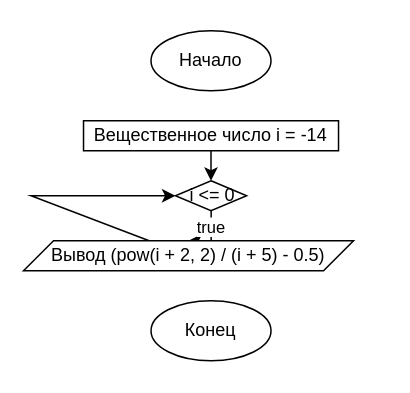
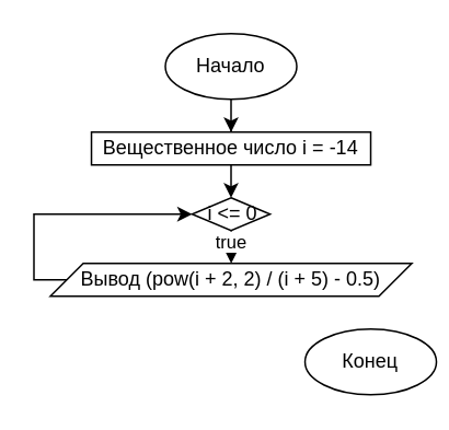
+ <mxCell id="2" style="edgeStyle=orthogonalEdgeStyle;rounded=0;orthogonalLoop=1;jettySize=auto;html=1;entryX=0.5;entryY=0;entryDx=0;entryDy=0;" edge="1" parent="1" source="3" target="6"><mxGeometry relative="1" as="geometry" /></mxCell>
- <mxCell id="11" value="Вывод&amp;nbsp;(pow(i + 2, 2) / (i + 5) - 0.5)" style="shape=parallelogram;perimeter=parallelogramPerimeter;whiteSpace=wrap;html=1;fixedSize=1;" vertex="1" parent="1"><mxGeometry x="15.02" y="160" width="220" height="20" as="geometry" /></mxCell>
+ <mxCell id="11" value="Вывод&amp;nbsp;(pow(i + 2, 2) / (i + 5) - 0.5)" style="shape=parallelogram;perimeter=parallelogramPerimeter;whiteSpace=wrap;html=1;fixedSize=1;" vertex="1" parent="1"><mxGeometry x="30.02" y="160" width="220" height="20" as="geometry" /></mxCell>
- <mxCell id="4" value="Конец" style="ellipse;whiteSpace=wrap;html=1;" vertex="1" parent="1"><mxGeometry x="100.02" y="200" width="80" height="40" as="geometry" /></mxCell>
+ <mxCell id="4" value="Конец" style="ellipse;whiteSpace=wrap;html=1;" vertex="1" parent="1"><mxGeometry x="185.02" y="200" width="80" height="40" as="geometry" /></mxCell>
